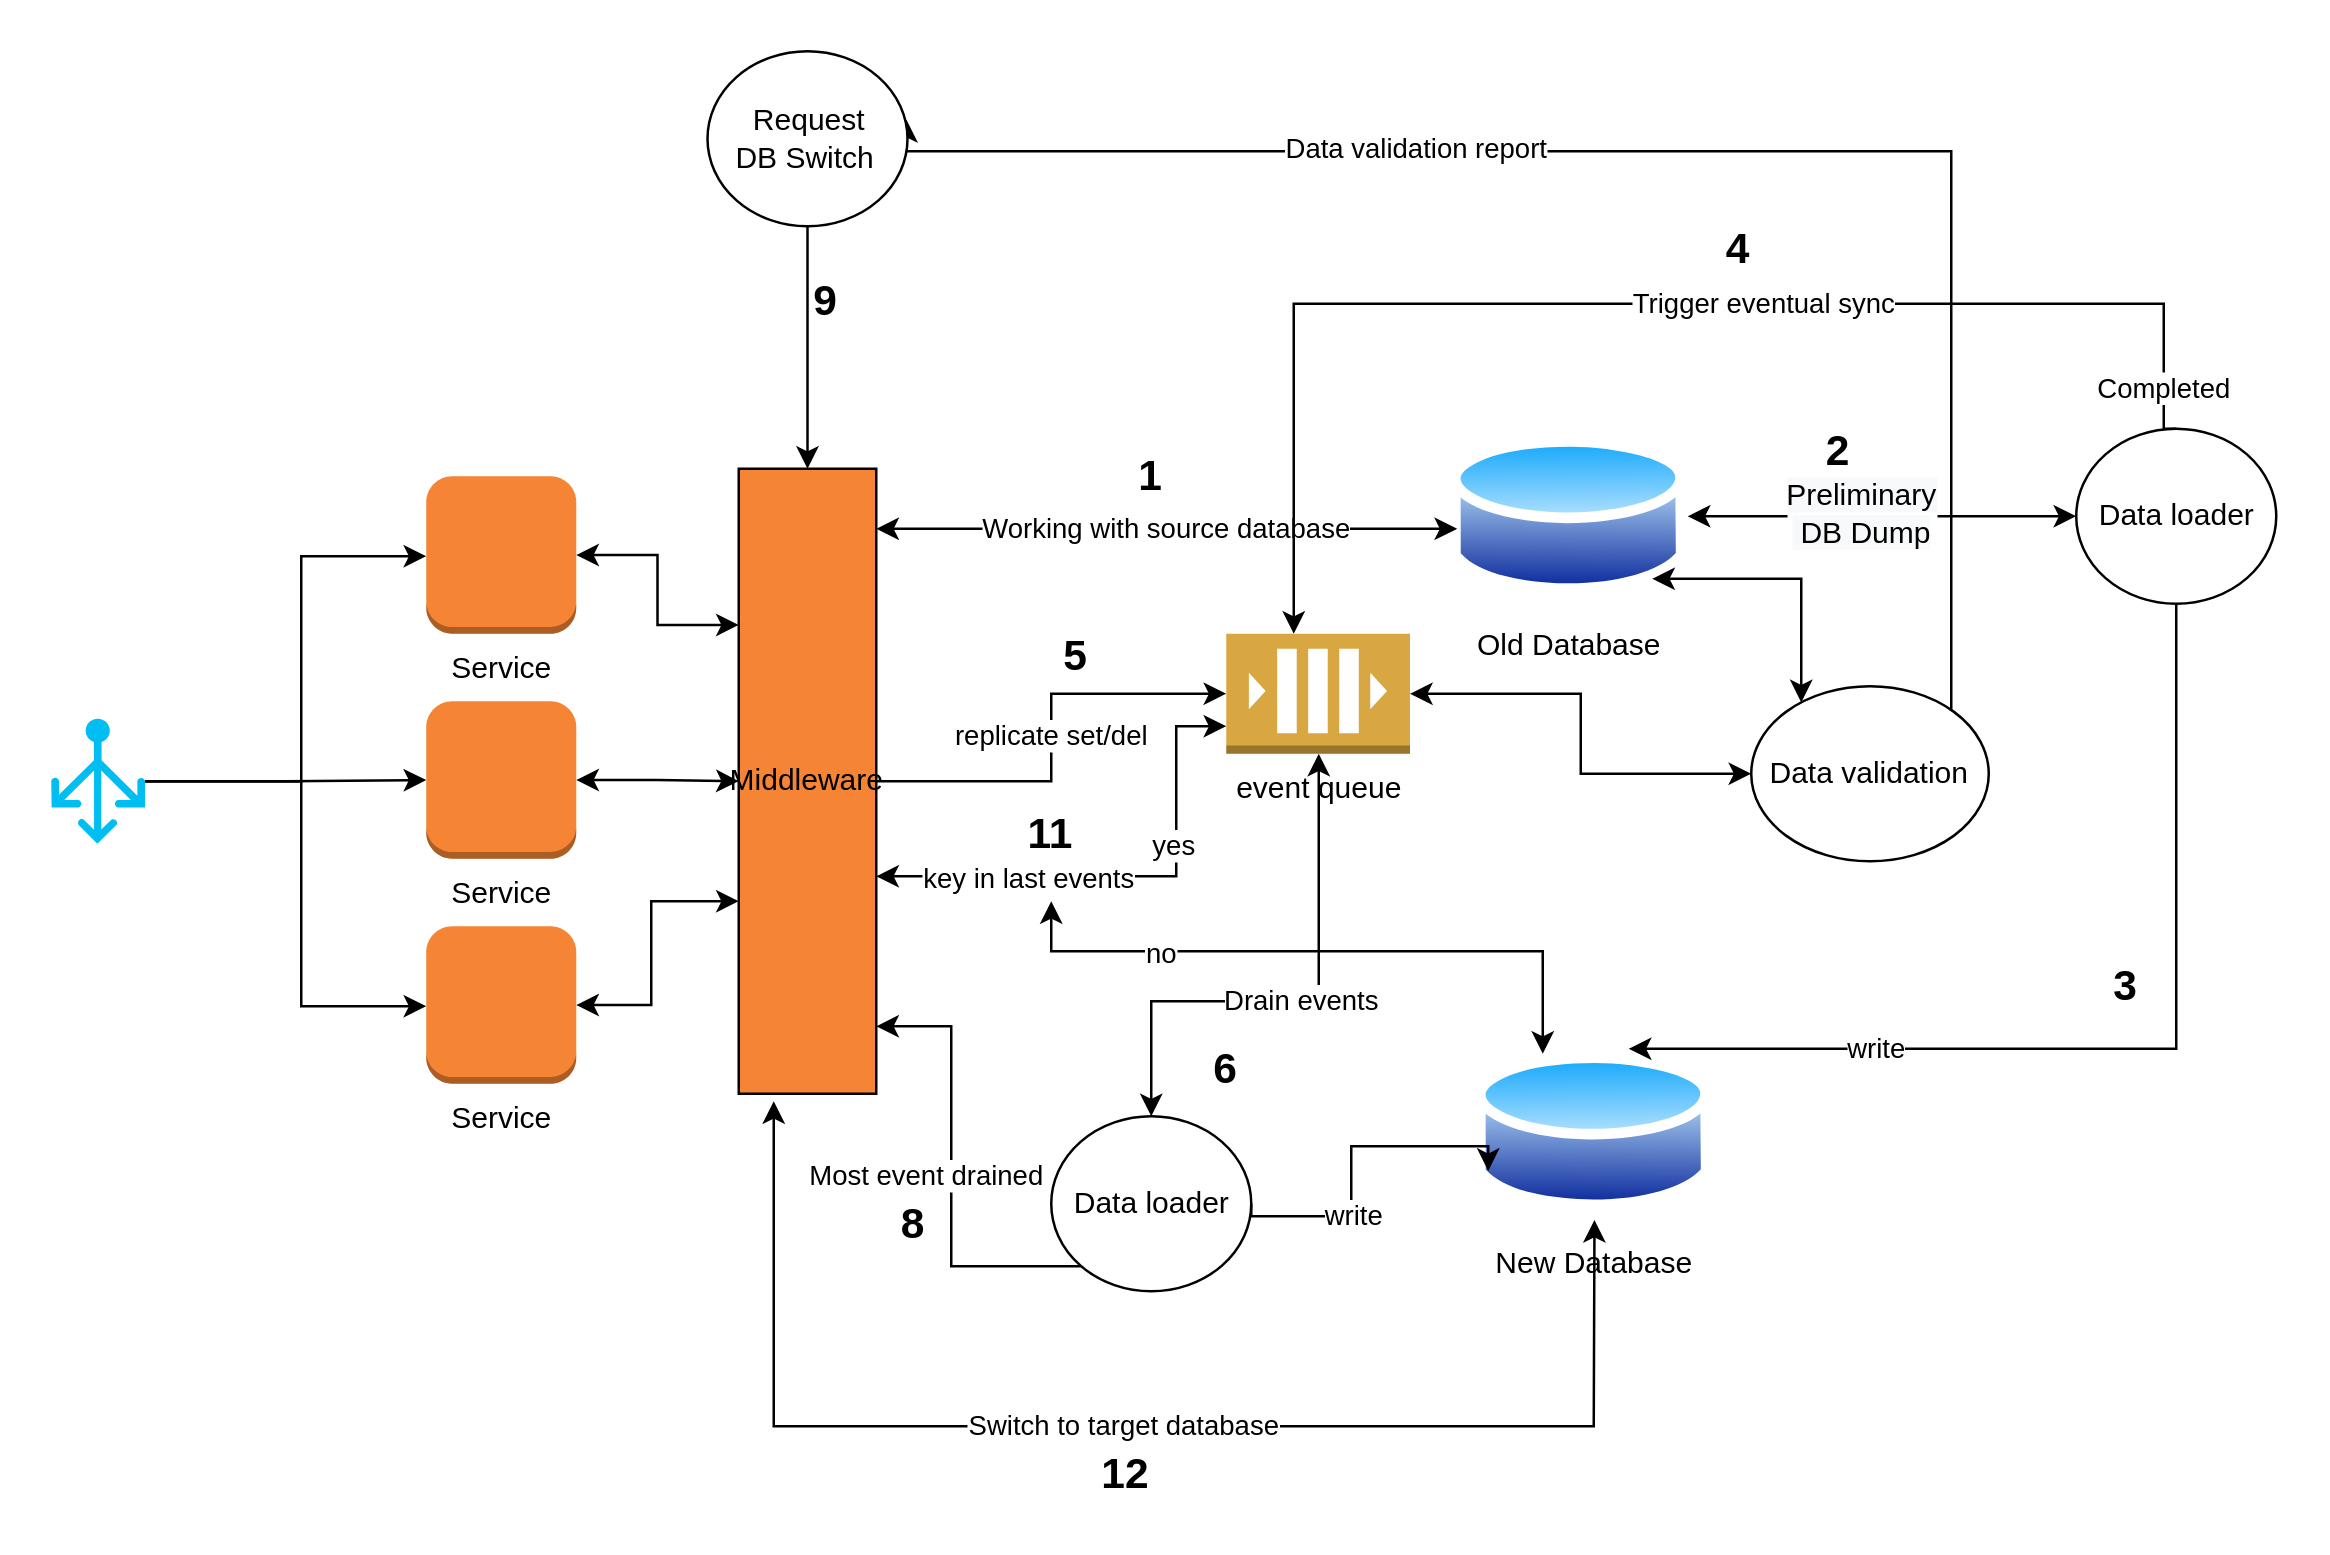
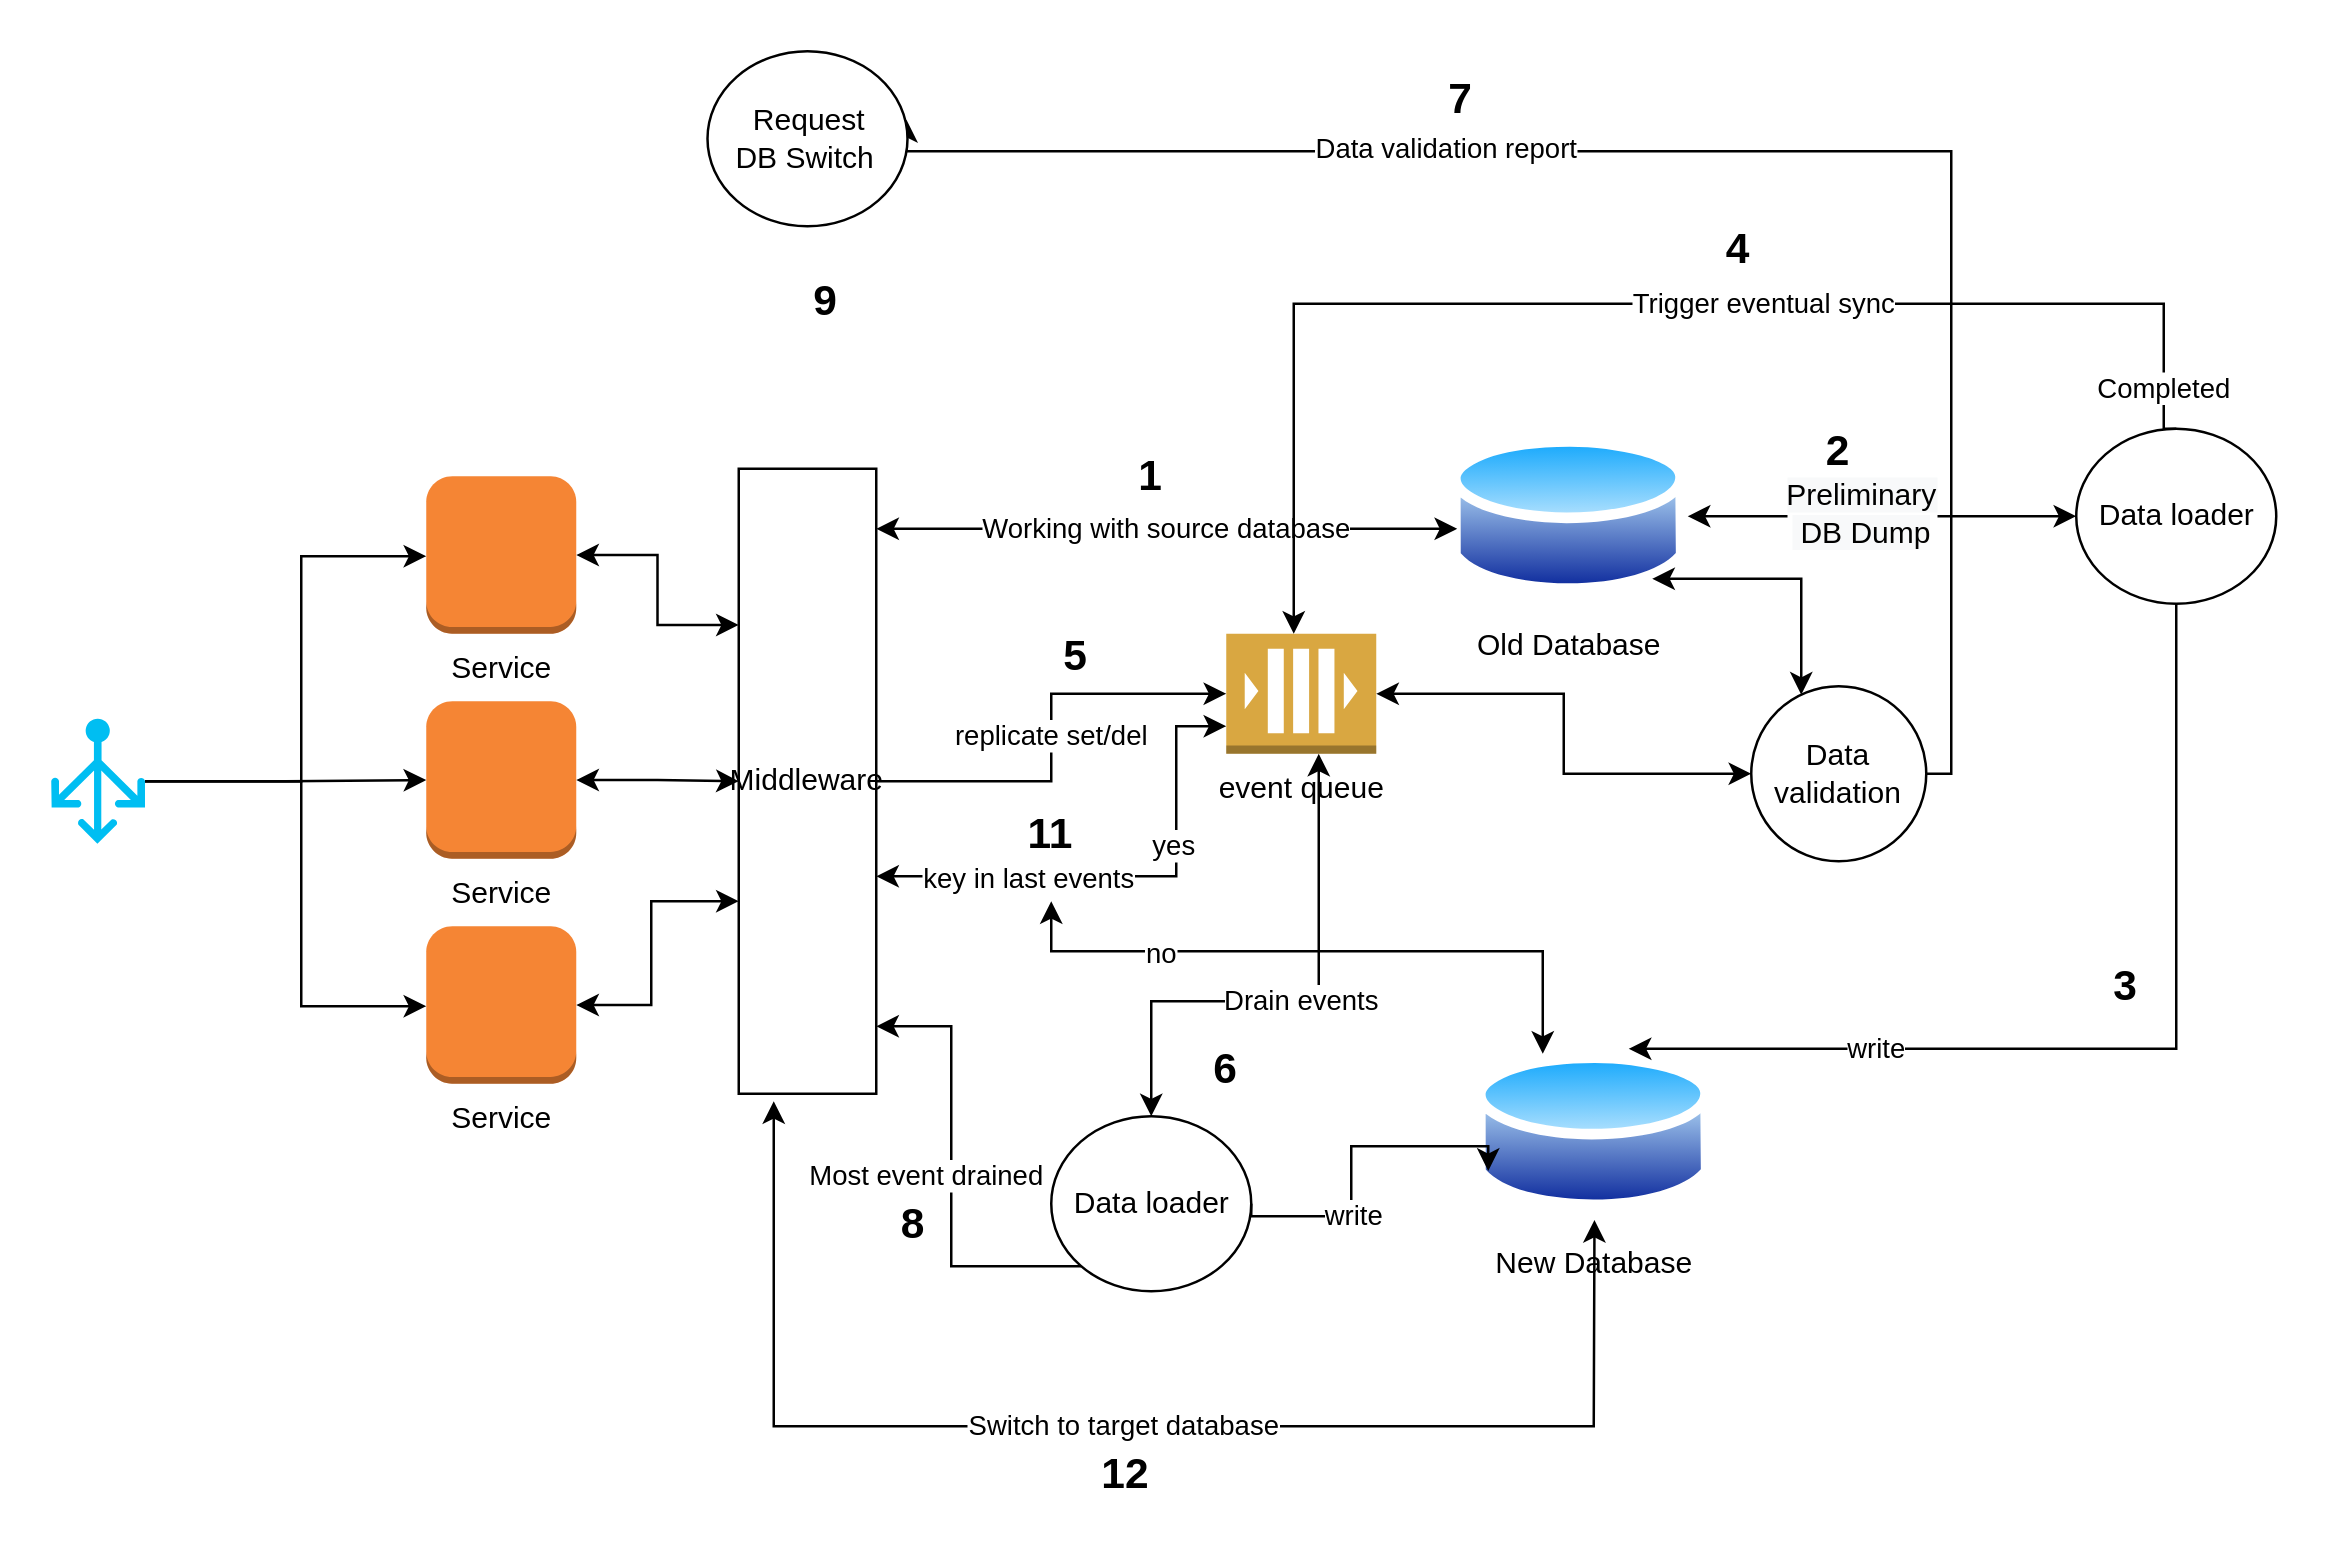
+ <mxCell id="48" value="&lt;b&gt;&lt;font style=&quot;font-size: 17px&quot;&gt;7&lt;/font&gt;&lt;/b&gt;" style="text;html=1;strokeColor=none;fillColor=none;align=center;verticalAlign=middle;whiteSpace=wrap;rounded=0;" vertex="1" parent="1"><mxGeometry x="563.5" y="30" width="40" height="20" as="geometry" /></mxCell>
- <mxCell id="36" style="edgeStyle=orthogonalEdgeStyle;rounded=0;orthogonalLoop=1;jettySize=auto;html=1;startArrow=none;startFill=0;" edge="1" parent="1" source="37" target="20"><mxGeometry relative="1" as="geometry" /></mxCell>
- <mxCell id="25" value="event queue" style="outlineConnect=0;dashed=0;verticalLabelPosition=bottom;verticalAlign=top;align=center;html=1;shape=mxgraph.aws3.queue;fillColor=#D9A741;gradientColor=none;" vertex="1" parent="1"><mxGeometry x="490" y="253" width="73.5" height="48" as="geometry" /></mxCell>
+ <mxCell id="25" value="event queue" style="outlineConnect=0;dashed=0;verticalLabelPosition=bottom;verticalAlign=top;align=center;html=1;shape=mxgraph.aws3.queue;fillColor=#D9A741;gradientColor=none;" vertex="1" parent="1"><mxGeometry x="490" y="253" width="60" height="48" as="geometry" /></mxCell>
- <mxCell id="35" value="Data validation" style="ellipse;whiteSpace=wrap;html=1;" vertex="1" parent="1"><mxGeometry x="700" y="274" width="95" height="70" as="geometry" /></mxCell>
+ <mxCell id="35" value="Data validation" style="ellipse;whiteSpace=wrap;html=1;" vertex="1" parent="1"><mxGeometry x="700" y="274" width="70" height="70" as="geometry" /></mxCell>
- <mxCell id="20" value="Middleware" style="rounded=0;whiteSpace=wrap;html=1;fillColor=#f58534;" vertex="1" parent="1"><mxGeometry x="295" y="187" width="55" height="250" as="geometry" /></mxCell>
+ <mxCell id="20" value="Middleware" style="rounded=0;whiteSpace=wrap;html=1;" vertex="1" parent="1"><mxGeometry x="295" y="187" width="55" height="250" as="geometry" /></mxCell>
